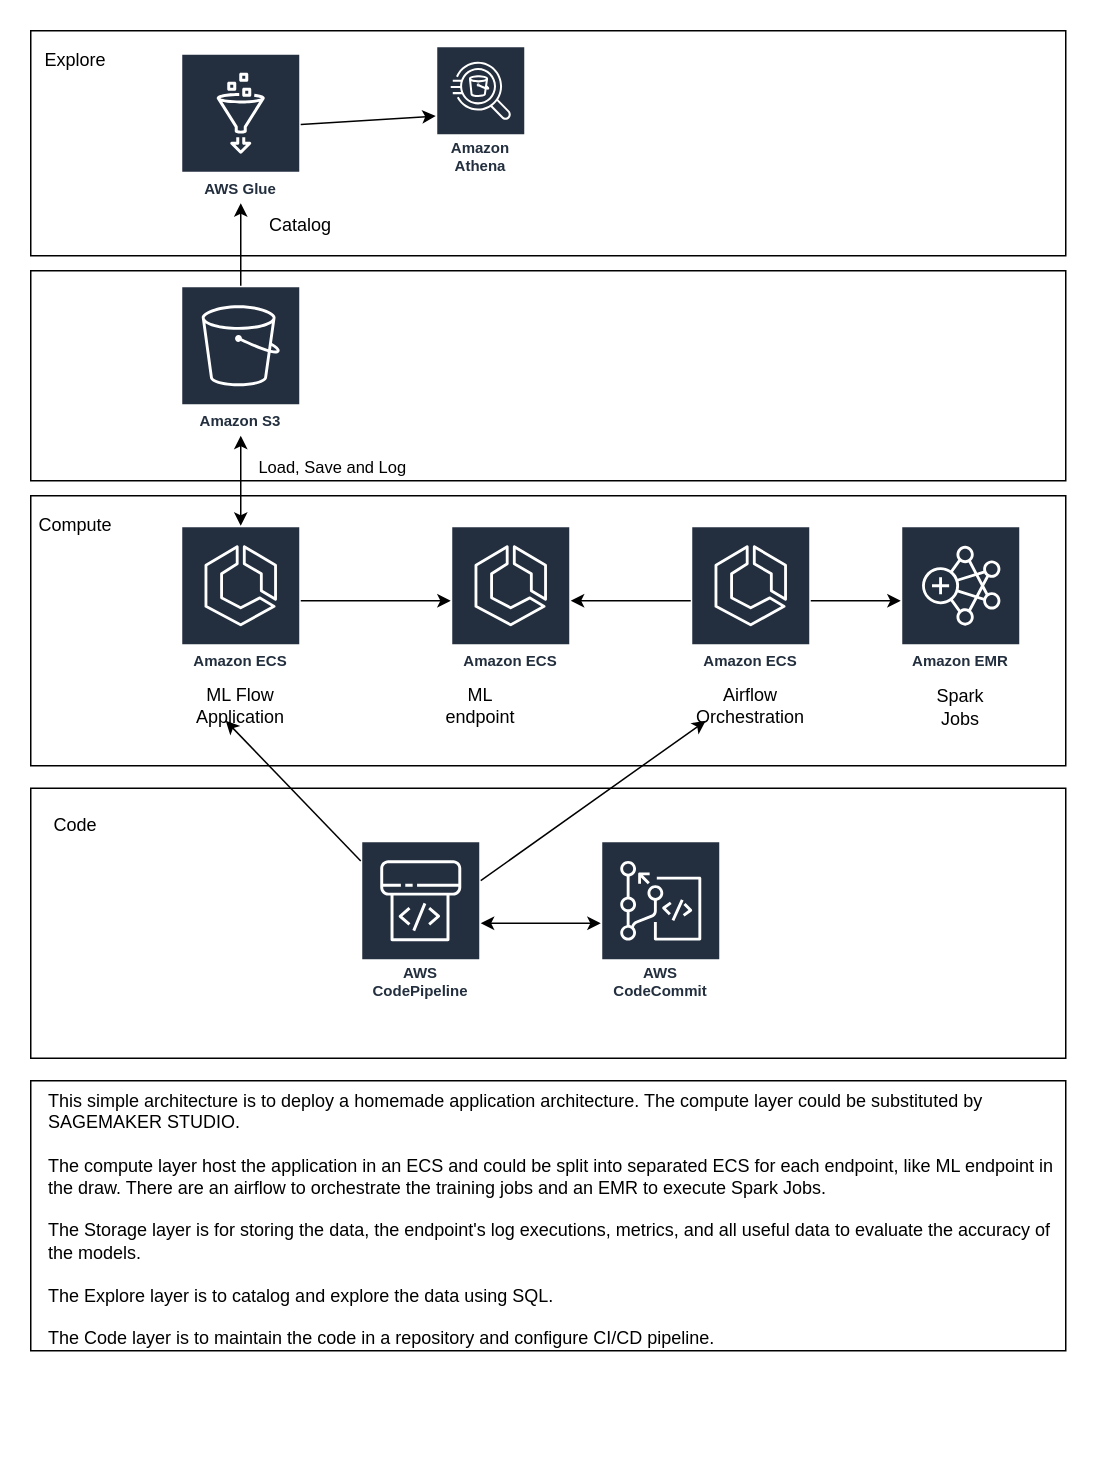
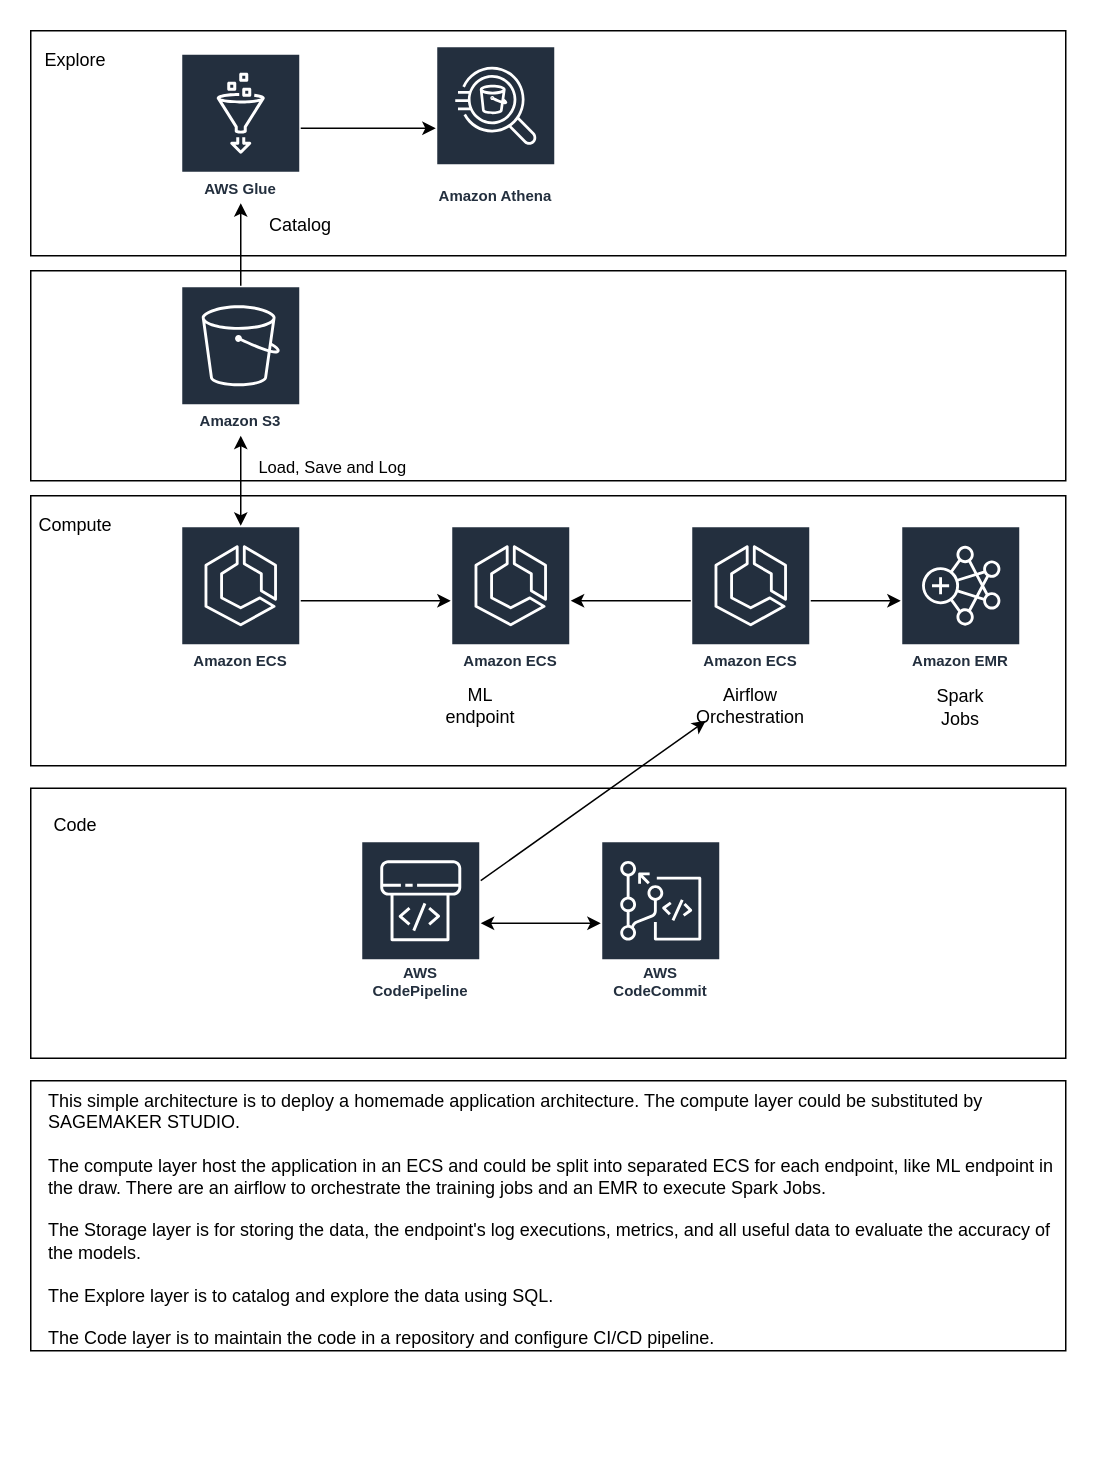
- <mxCell id="8" value="Amazon Athena" style="outlineConnect=0;fontColor=#232F3E;gradientColor=none;strokeColor=#ffffff;fillColor=#232F3E;dashed=0;verticalLabelPosition=middle;verticalAlign=bottom;align=center;html=1;whiteSpace=wrap;fontSize=10;fontStyle=1;spacing=3;shape=mxgraph.aws4.productIcon;prIcon=mxgraph.aws4.athena;" vertex="1" parent="1"><mxGeometry x="290" y="30" width="60" height="90" as="geometry" /></mxCell>
+ <mxCell id="8" value="Amazon Athena" style="outlineConnect=0;fontColor=#232F3E;gradientColor=none;strokeColor=#ffffff;fillColor=#232F3E;dashed=0;verticalLabelPosition=middle;verticalAlign=bottom;align=center;html=1;whiteSpace=wrap;fontSize=10;fontStyle=1;spacing=3;shape=mxgraph.aws4.productIcon;prIcon=mxgraph.aws4.athena;" vertex="1" parent="1"><mxGeometry x="290" width="80" height="110" as="geometry" y="30" /></mxCell>
- <mxCell id="12" value="ML Flow Application" style="text;html=1;strokeColor=none;fillColor=none;align=center;verticalAlign=middle;whiteSpace=wrap;rounded=0;" vertex="1" parent="1"><mxGeometry x="140" y="460" width="40" height="20" as="geometry" /></mxCell>
- <mxCell id="32" value="" style="endArrow=classic;html=1;entryX=0.25;entryY=1;entryDx=0;entryDy=0;" edge="1" parent="1" source="30" target="12"><mxGeometry width="50" height="50" relative="1" as="geometry"><mxPoint x="500" y="400" as="sourcePoint" /><mxPoint x="550" y="350" as="targetPoint" /></mxGeometry></mxCell>
